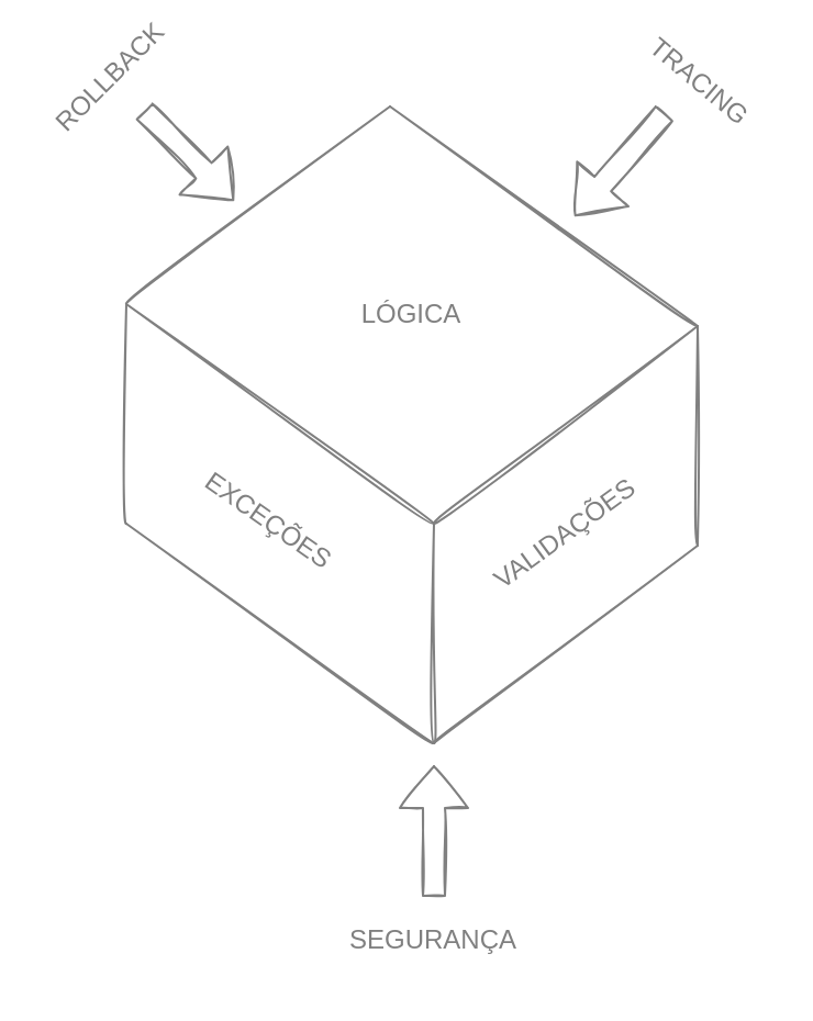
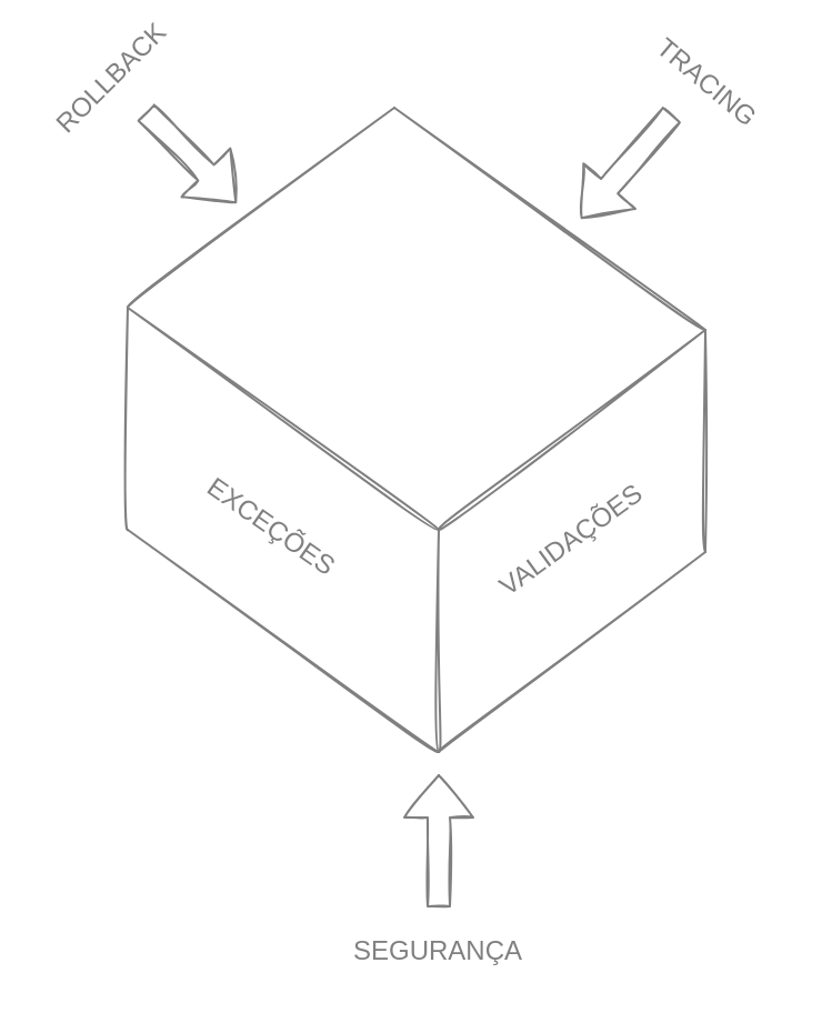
- <mxCell id="11" value="LÓGICA" style="text;html=1;strokeColor=none;fillColor=none;align=center;verticalAlign=middle;whiteSpace=wrap;rounded=0;sketch=1;fontColor=#808080;" parent="1" vertex="1"><mxGeometry x="157" y="128" width="60" height="30" as="geometry" /></mxCell>
